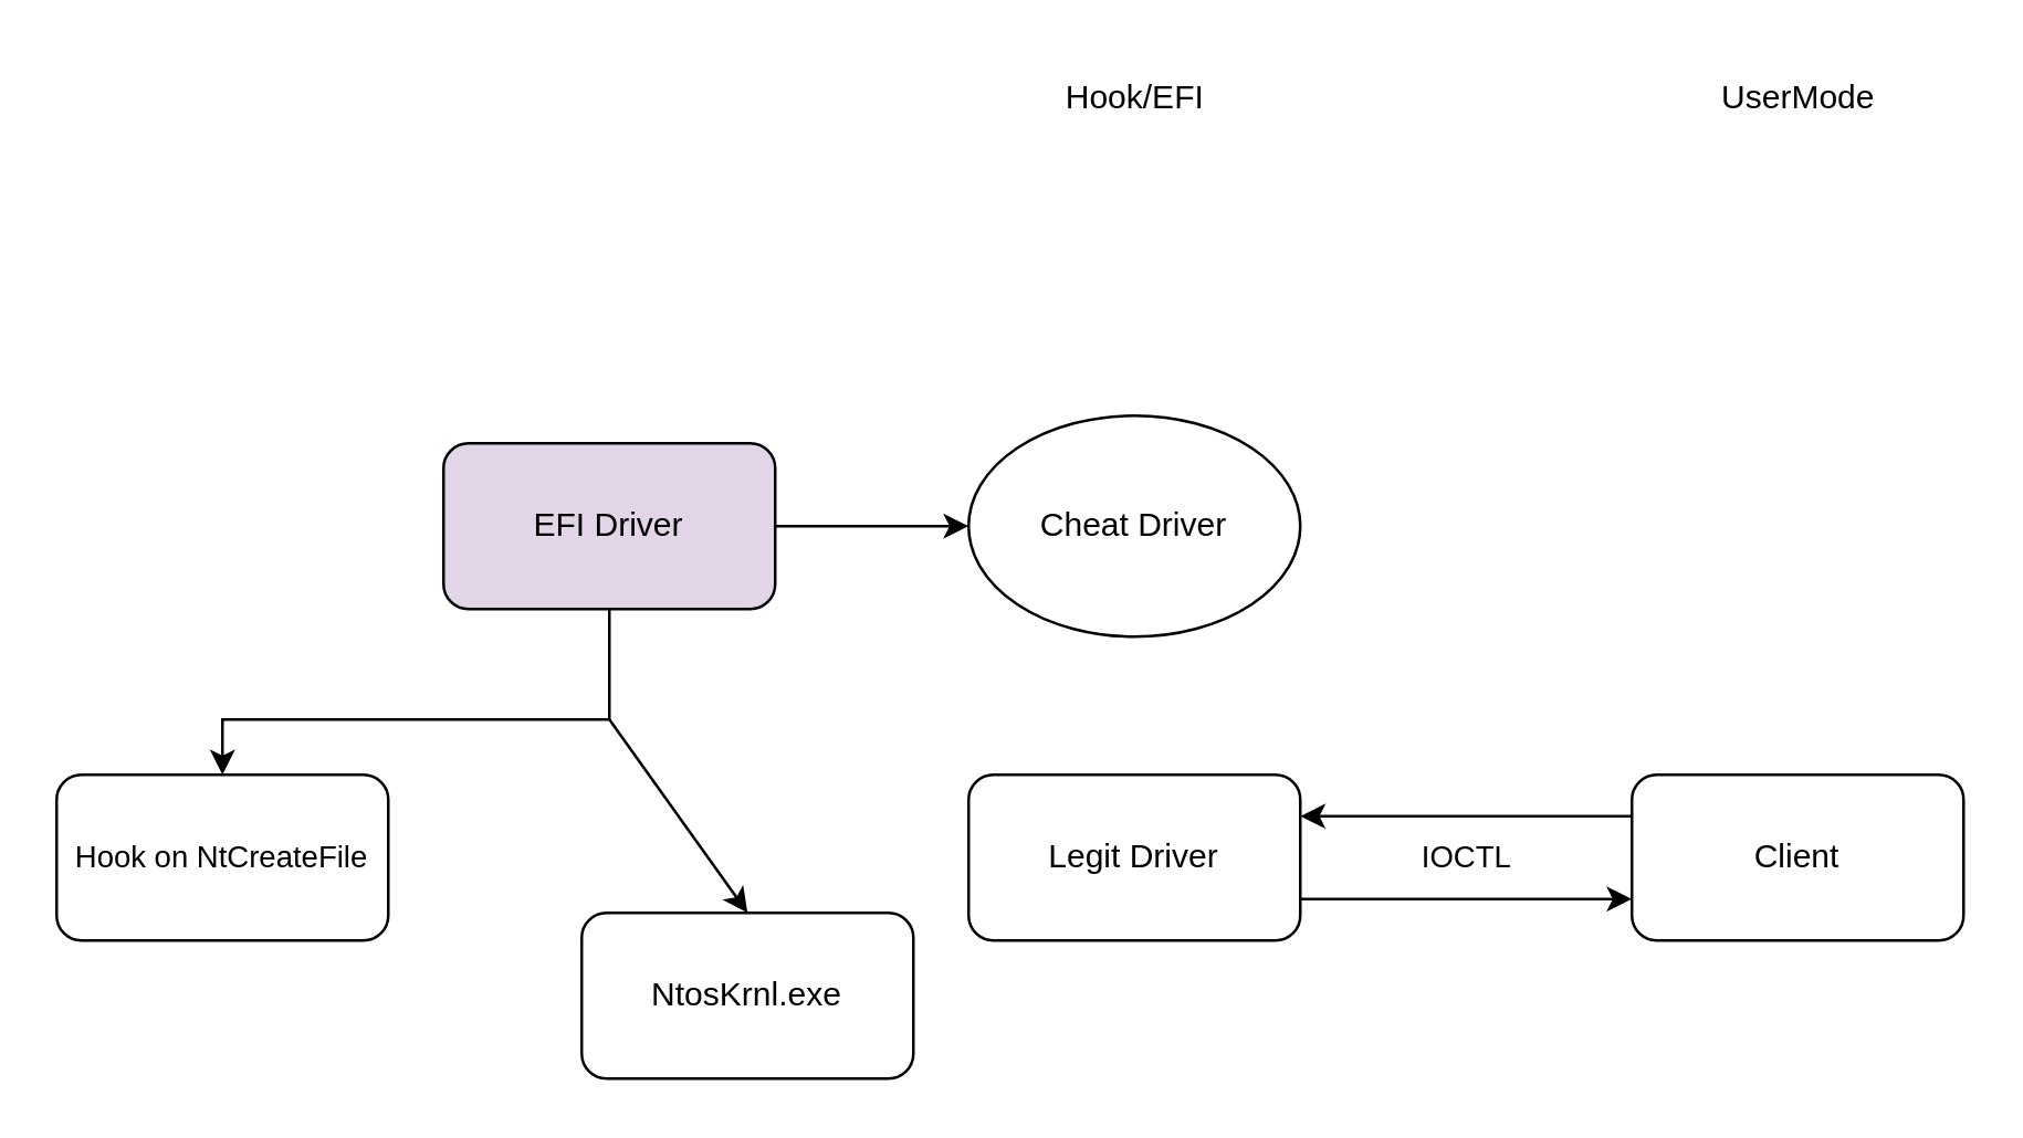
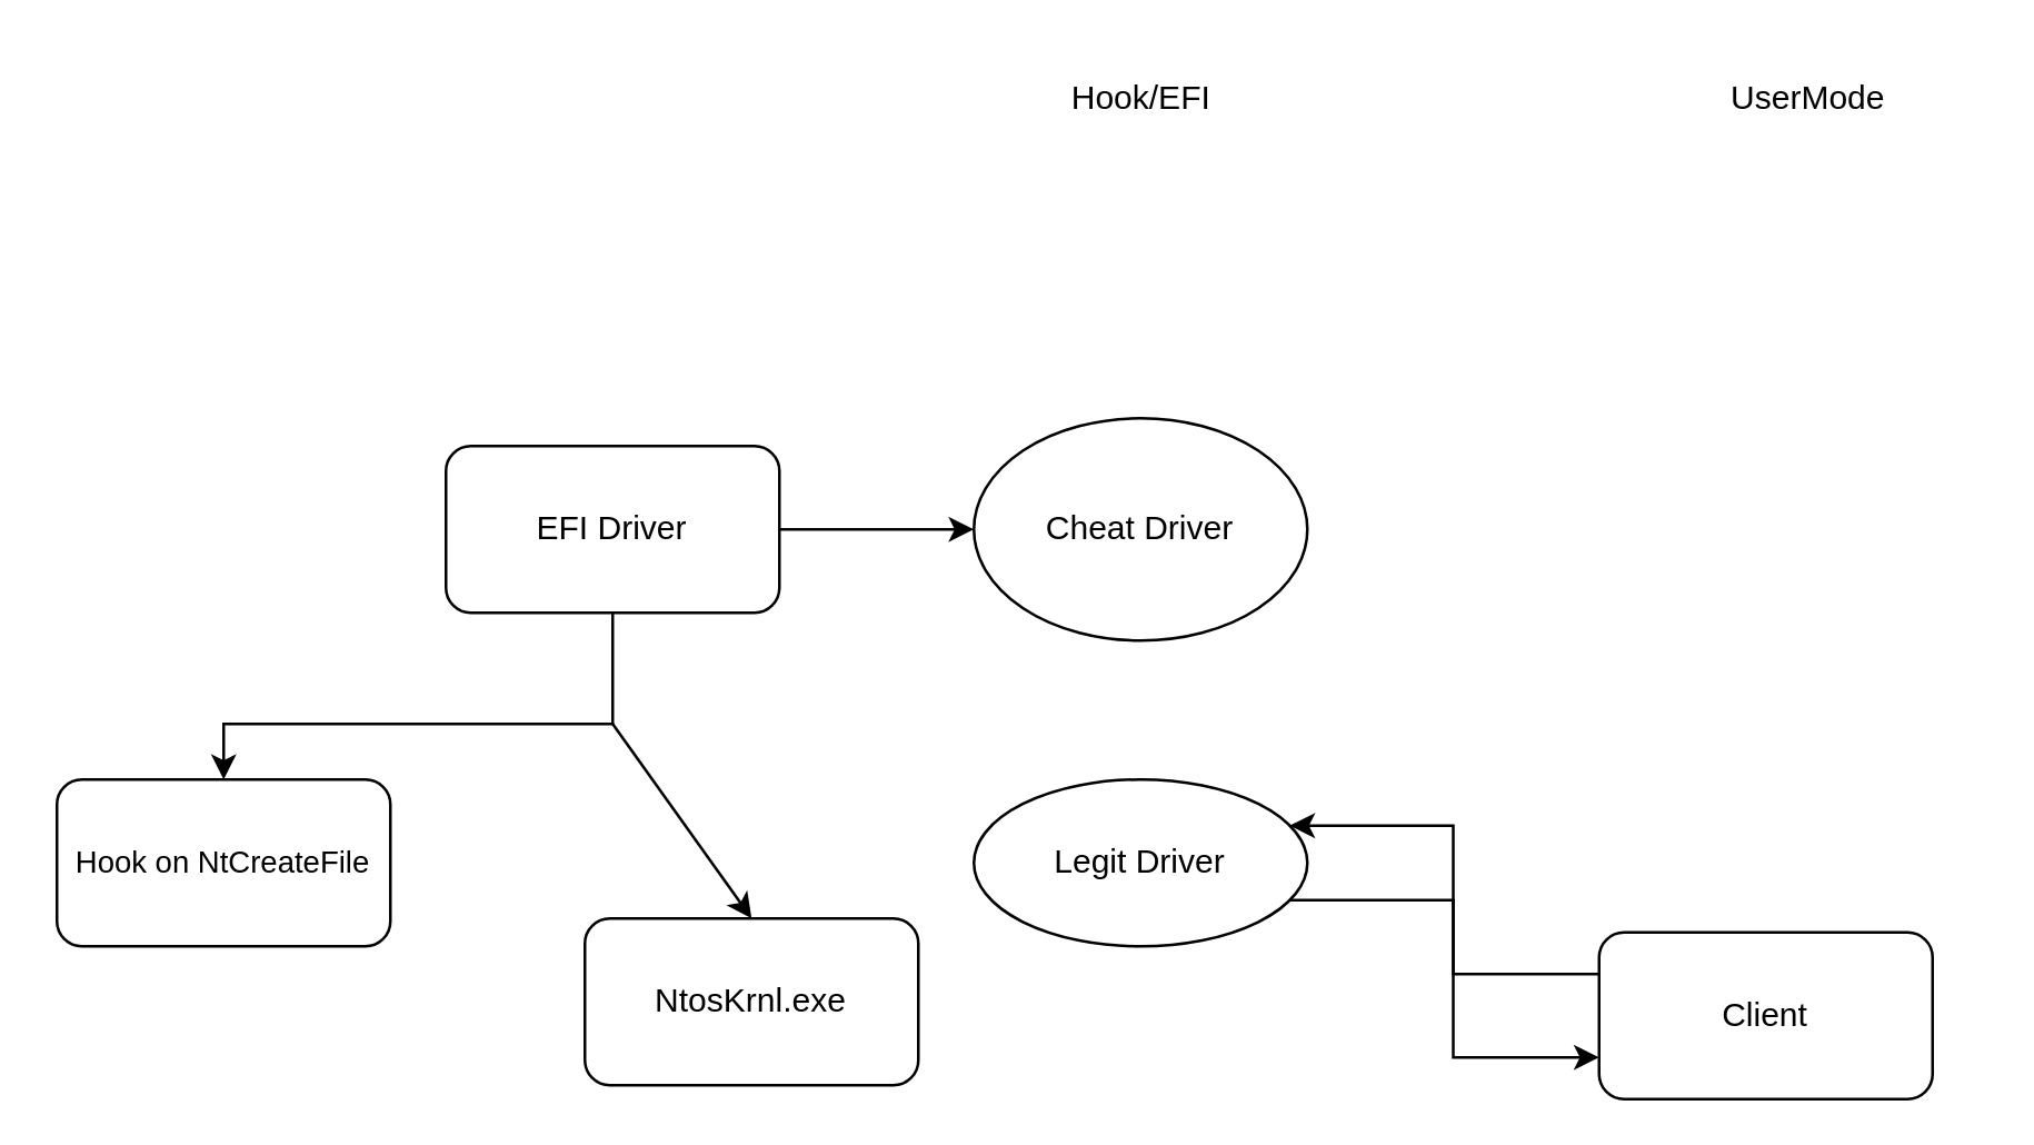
- <mxCell id="4" value="EFI Driver" style="rounded=1;whiteSpace=wrap;html=1;fillColor=#e1d5e7;" vertex="1" parent="1"><mxGeometry x="160" y="160" width="120" height="60" as="geometry" /></mxCell>
+ <mxCell id="4" value="EFI Driver" style="rounded=1;whiteSpace=wrap;html=1;" vertex="1" parent="1"><mxGeometry x="160" y="160" width="120" height="60" as="geometry" /></mxCell>
- <mxCell id="7" value="Legit Driver" style="rounded=1;whiteSpace=wrap;html=1;" vertex="1" parent="1"><mxGeometry x="350" y="280" width="120" height="60" as="geometry" /></mxCell>
+ <mxCell id="7" value="Legit Driver" style="ellipse;whiteSpace=wrap;html=1;" vertex="1" parent="1"><mxGeometry x="350" y="280" width="120" height="60" as="geometry" /></mxCell>
- <mxCell id="15" value="&lt;span style=&quot;font-size: 11px; background-color: rgb(255, 255, 255);&quot;&gt;IOCTL&lt;/span&gt;" style="text;html=1;align=center;verticalAlign=middle;resizable=0;points=[];autosize=1;strokeColor=none;fillColor=none;" vertex="1" parent="1"><mxGeometry x="500" y="295" width="60" height="30" as="geometry" /></mxCell>
- <mxCell id="12" value="Client" style="rounded=1;whiteSpace=wrap;html=1;" vertex="1" parent="1"><mxGeometry x="590" y="280" width="120" height="60" as="geometry" /></mxCell>
+ <mxCell id="12" value="Client" style="rounded=1;whiteSpace=wrap;html=1;" vertex="1" parent="1"><mxGeometry x="575" y="335" width="120" height="60" as="geometry" /></mxCell>
